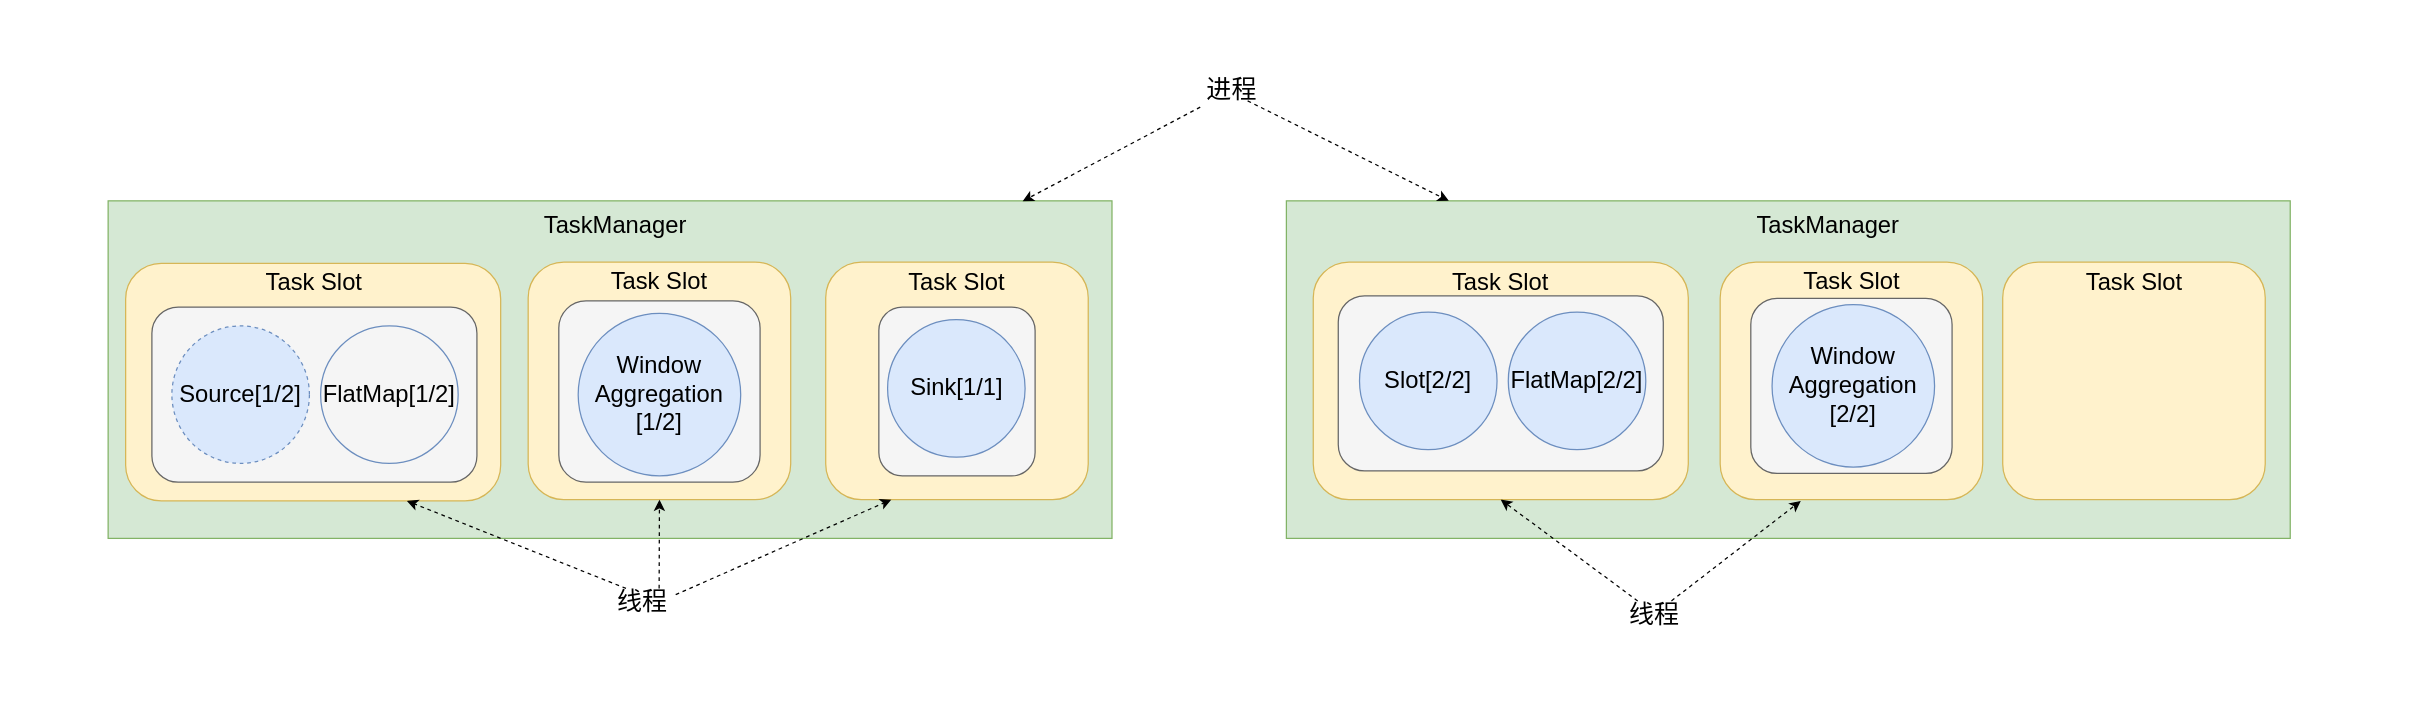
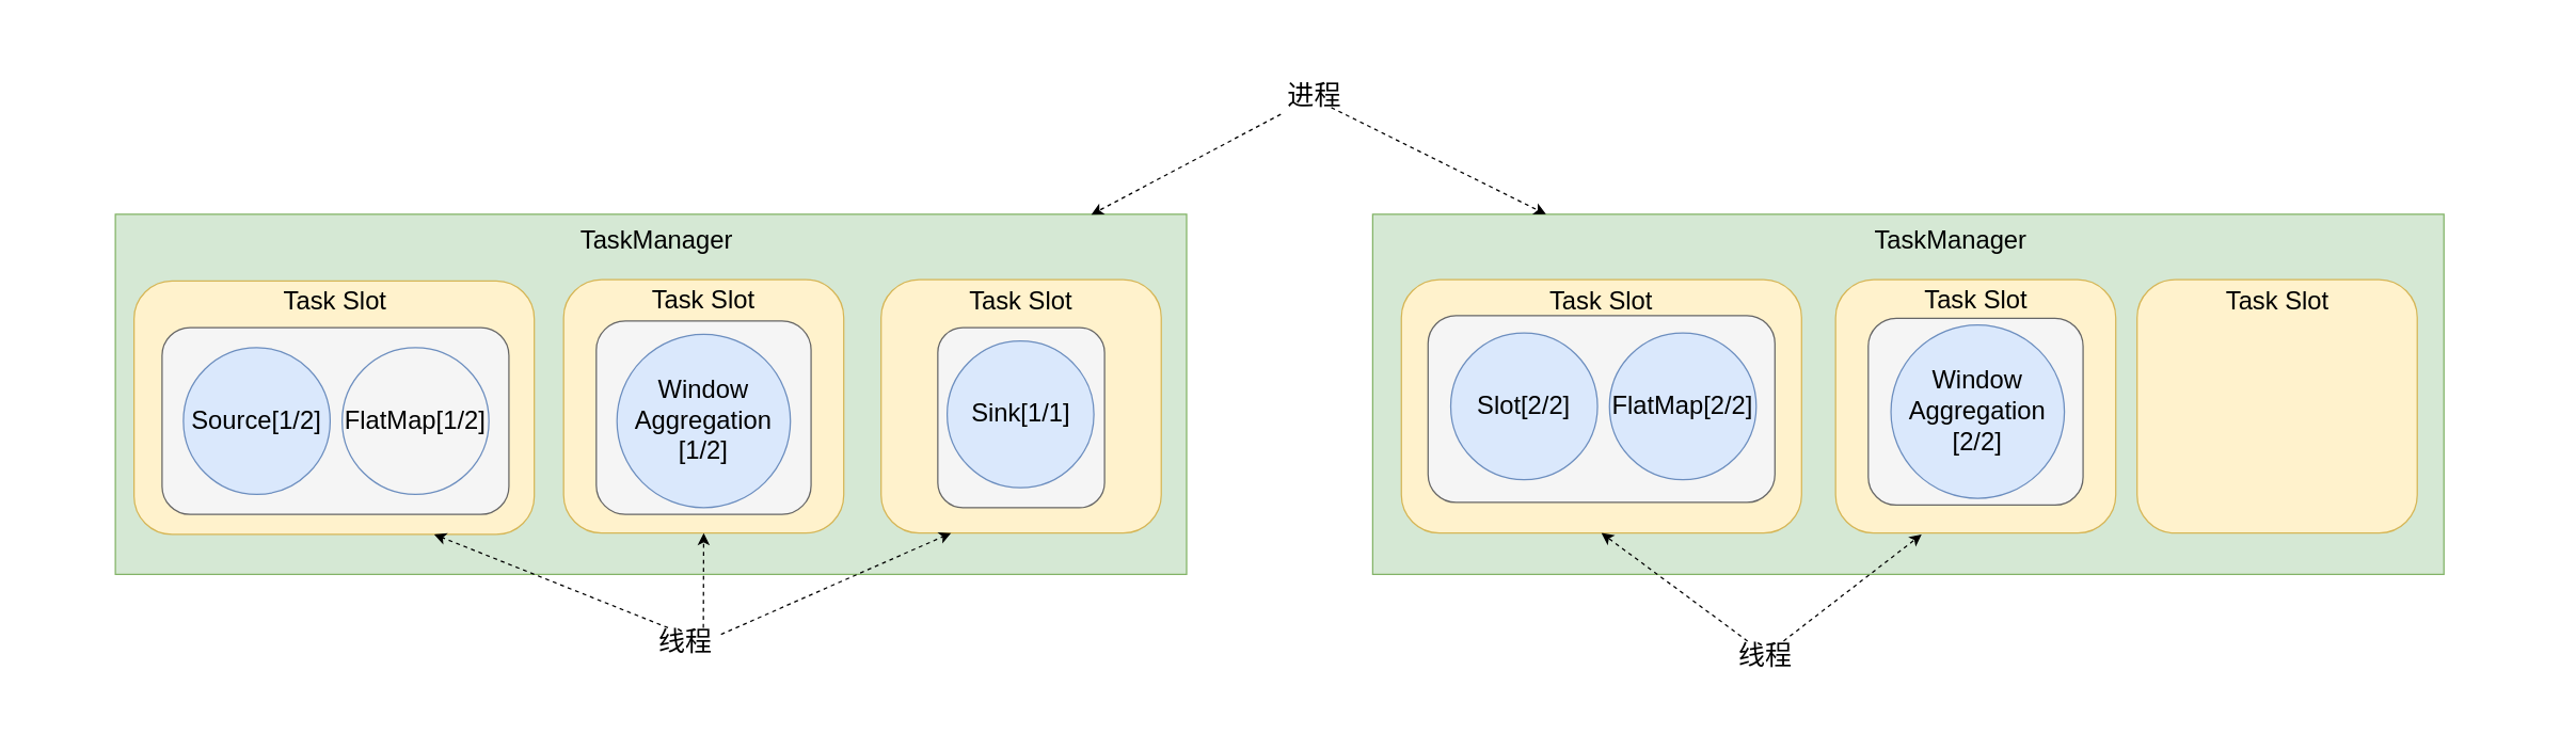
- <mxCell id="15" value="&lt;span style=&quot;font-size: 19px;&quot;&gt;Source[1/2]&lt;/span&gt;" style="ellipse;whiteSpace=wrap;html=1;aspect=fixed;fillColor=#dae8fc;strokeColor=#6c8ebf;fontSize=19;dashed=1;" parent="1" vertex="1"><mxGeometry x="137" y="260" width="110" height="110" as="geometry" /></mxCell>
+ <mxCell id="15" value="&lt;span style=&quot;font-size: 19px;&quot;&gt;Source[1/2]&lt;/span&gt;" style="ellipse;whiteSpace=wrap;html=1;aspect=fixed;fillColor=#dae8fc;strokeColor=#6c8ebf;fontSize=19;" parent="1" vertex="1"><mxGeometry x="137" y="260" width="110" height="110" as="geometry" /></mxCell>
